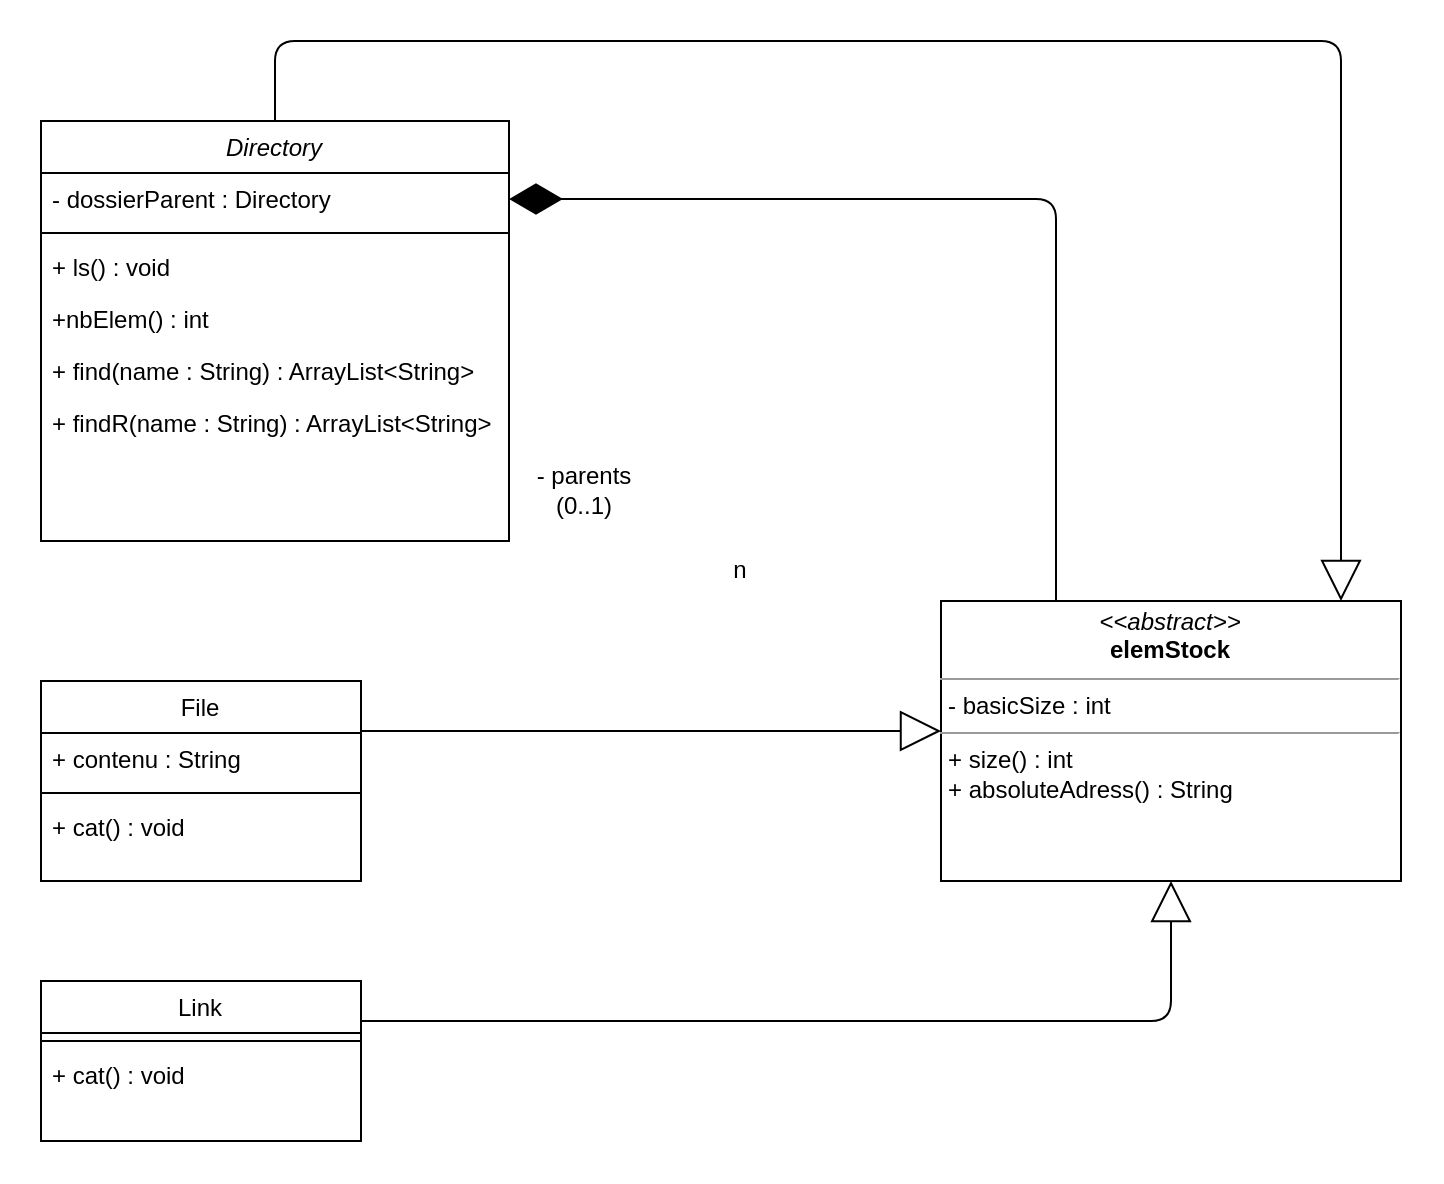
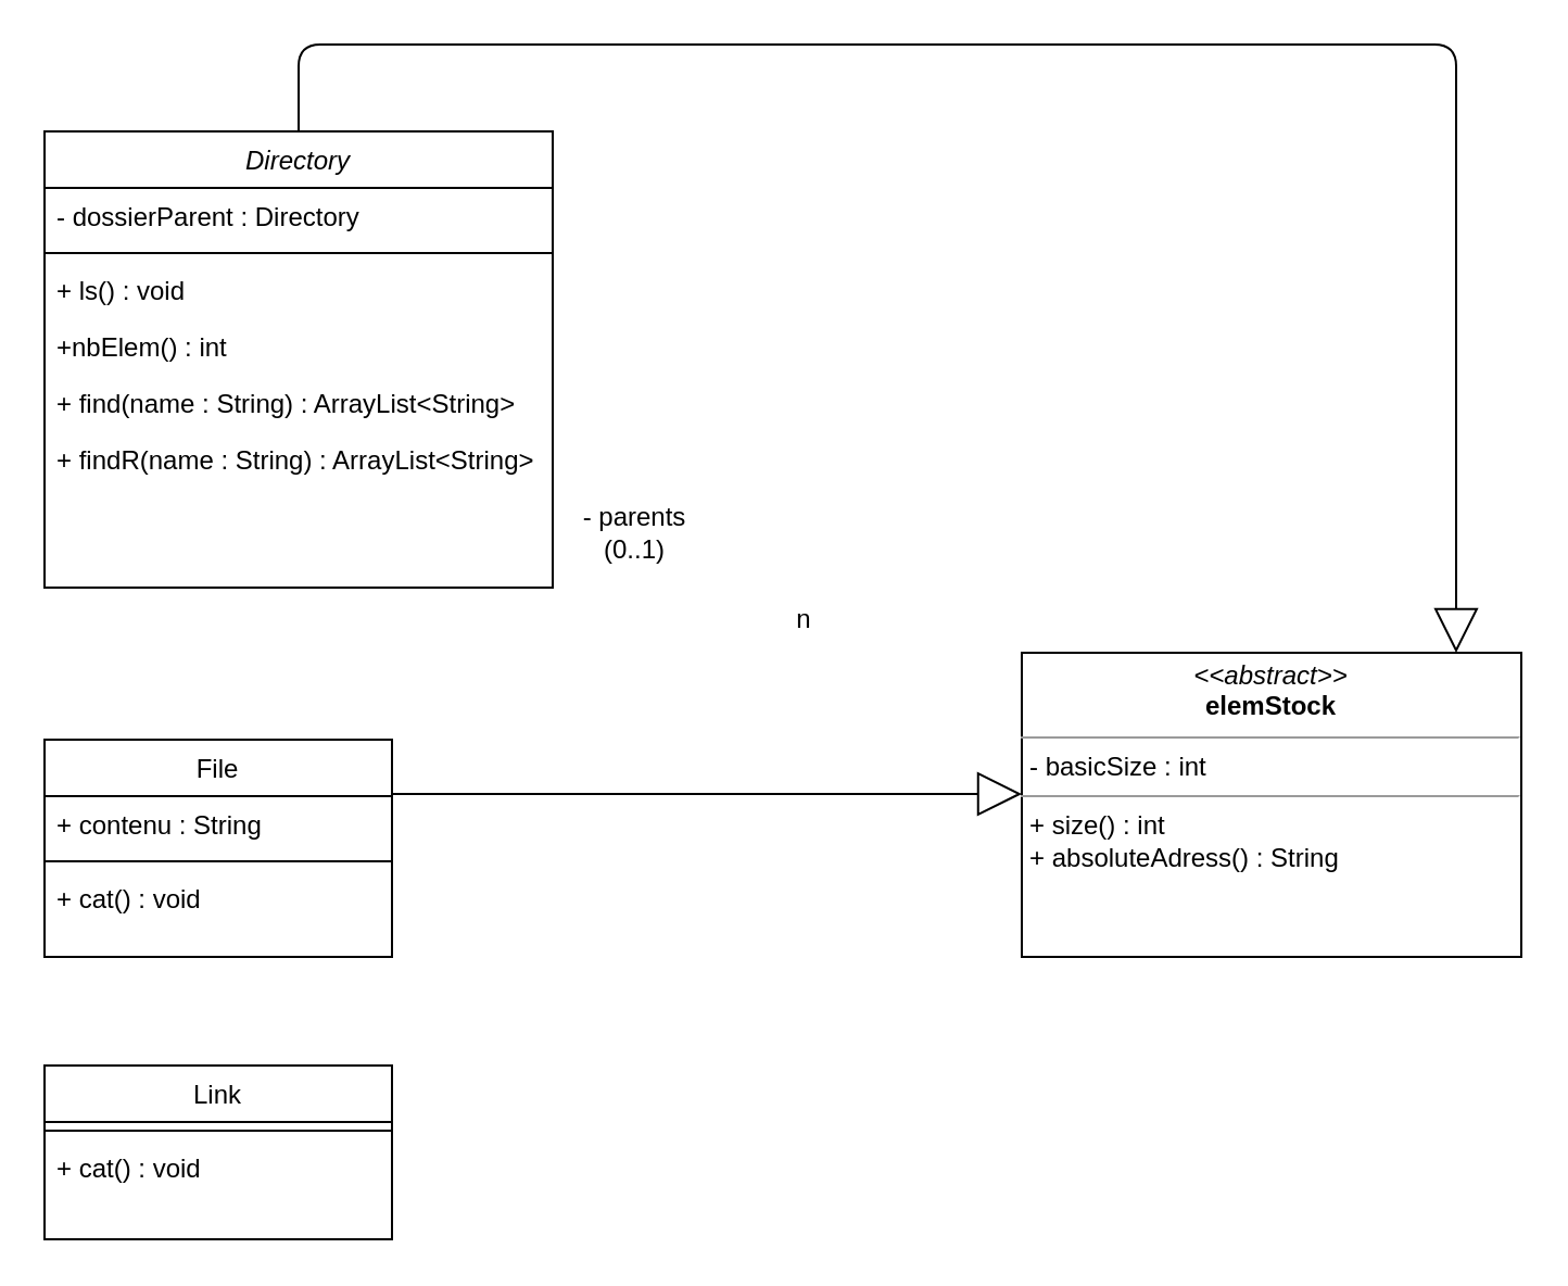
- <mxCell id="2" style="edgeStyle=orthogonalEdgeStyle;rounded=1;orthogonalLoop=1;jettySize=auto;html=1;exitX=0.25;exitY=0;exitDx=0;exitDy=0;entryX=1;entryY=0.5;entryDx=0;entryDy=0;endArrow=diamondThin;endFill=1;endSize=24;strokeWidth=1;" edge="1" parent="1" source="3" target="5"><mxGeometry relative="1" as="geometry" /></mxCell>
- <mxCell id="16" style="edgeStyle=orthogonalEdgeStyle;rounded=1;orthogonalLoop=1;jettySize=auto;html=1;exitX=1;exitY=0.25;exitDx=0;exitDy=0;entryX=0.5;entryY=1;entryDx=0;entryDy=0;endArrow=block;endFill=0;endSize=18;strokeWidth=1;" edge="1" parent="1" source="17" target="3"><mxGeometry relative="1" as="geometry"><Array as="points"><mxPoint x="585" y="510" /></Array></mxGeometry></mxCell>
